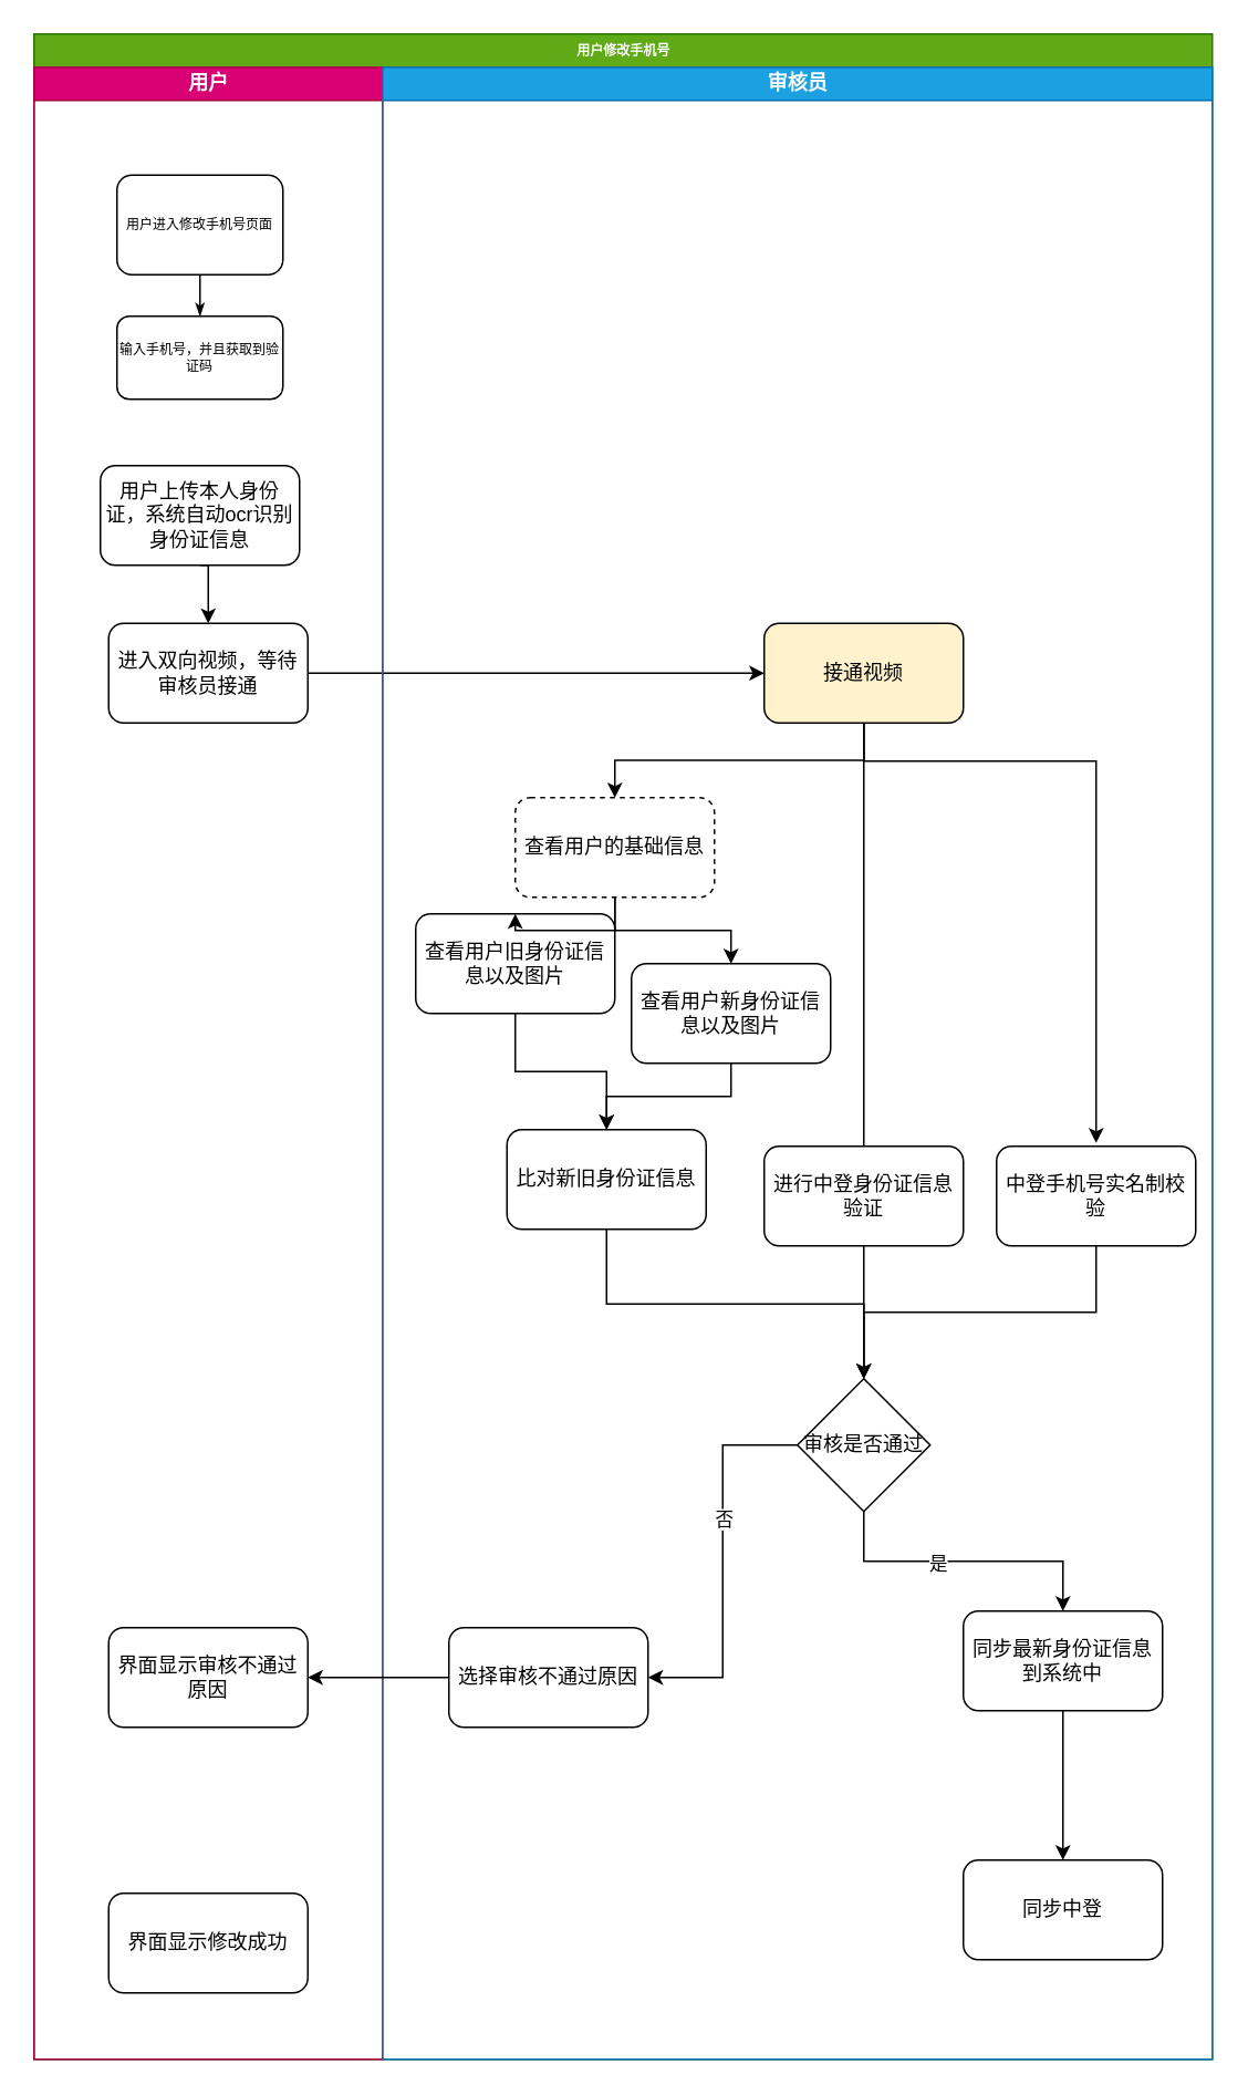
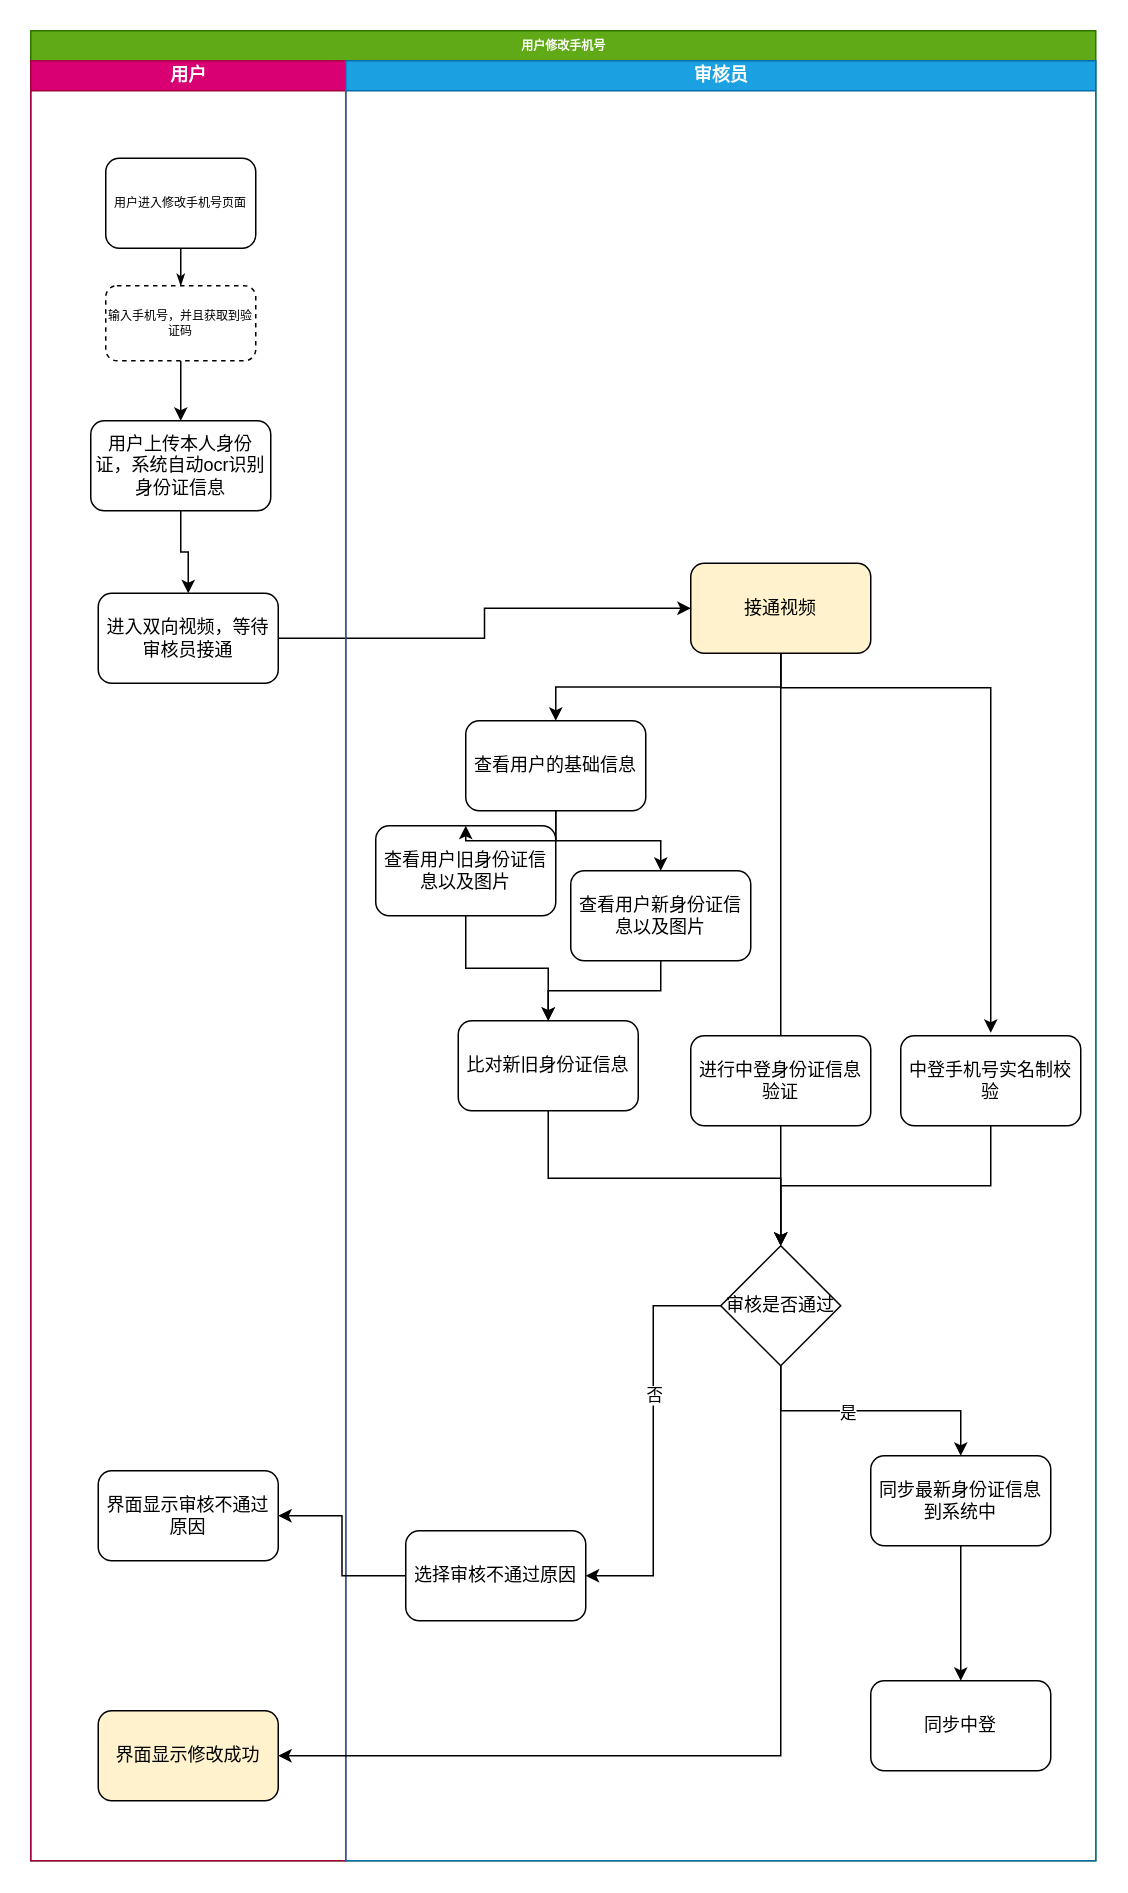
- <mxCell id="6" value="输入手机号，并且获取到验证码" style="rounded=1;whiteSpace=wrap;html=1;shadow=0;labelBackgroundColor=none;strokeWidth=1;fontFamily=Verdana;fontSize=8;align=center;" vertex="1" parent="3"><mxGeometry x="50" y="150" width="100" height="50" as="geometry" /></mxCell>
+ <mxCell id="6" value="输入手机号，并且获取到验证码" style="rounded=1;whiteSpace=wrap;html=1;shadow=0;labelBackgroundColor=none;strokeWidth=1;fontFamily=Verdana;fontSize=8;align=center;dashed=1;" vertex="1" parent="3"><mxGeometry x="50" y="150" width="100" height="50" as="geometry" /></mxCell>
+ <mxCell id="5" style="edgeStyle=orthogonalEdgeStyle;rounded=0;orthogonalLoop=1;jettySize=auto;html=1;exitX=0.5;exitY=1;exitDx=0;exitDy=0;entryX=0.5;entryY=0;entryDx=0;entryDy=0;" edge="1" parent="3" source="6" target="9"><mxGeometry relative="1" as="geometry" /></mxCell>
- <mxCell id="10" value="进入双向视频，等待审核员接通" style="rounded=1;whiteSpace=wrap;html=1;" vertex="1" parent="3"><mxGeometry x="45" y="335" width="120" height="60" as="geometry" /></mxCell>
+ <mxCell id="10" value="进入双向视频，等待审核员接通" style="rounded=1;whiteSpace=wrap;html=1;" vertex="1" parent="3"><mxGeometry x="45" y="355" width="120" height="60" as="geometry" /></mxCell>
- <mxCell id="21" value="查看用户的基础信息" style="rounded=1;whiteSpace=wrap;html=1;dashed=1;" vertex="1" parent="14"><mxGeometry x="80" y="440" width="120" height="60" as="geometry" /></mxCell>
+ <mxCell id="21" value="查看用户的基础信息" style="rounded=1;whiteSpace=wrap;html=1;" vertex="1" parent="14"><mxGeometry x="80" y="440" width="120" height="60" as="geometry" /></mxCell>
- <mxCell id="39" value="选择审核不通过原因" style="rounded=1;whiteSpace=wrap;html=1;" vertex="1" parent="14"><mxGeometry x="40" y="940" width="120" height="60" as="geometry" /></mxCell>
+ <mxCell id="39" value="选择审核不通过原因" style="rounded=1;whiteSpace=wrap;html=1;" vertex="1" parent="14"><mxGeometry x="40" y="980" width="120" height="60" as="geometry" /></mxCell>
- <mxCell id="12" value="界面显示修改成功" style="rounded=1;whiteSpace=wrap;html=1;" vertex="1" parent="3"><mxGeometry x="45" y="1100" width="120" height="60" as="geometry" /></mxCell>
+ <mxCell id="12" value="界面显示修改成功" style="rounded=1;whiteSpace=wrap;html=1;fillColor=#fff2cc;" vertex="1" parent="3"><mxGeometry x="45" y="1100" width="120" height="60" as="geometry" /></mxCell>
+ <mxCell id="42" style="edgeStyle=orthogonalEdgeStyle;rounded=0;orthogonalLoop=1;jettySize=auto;html=1;entryX=1;entryY=0.5;entryDx=0;entryDy=0;exitX=0.5;exitY=1;exitDx=0;exitDy=0;" edge="1" parent="2" source="36" target="12"><mxGeometry relative="1" as="geometry"><mxPoint x="390" y="1080" as="sourcePoint" /></mxGeometry></mxCell>
